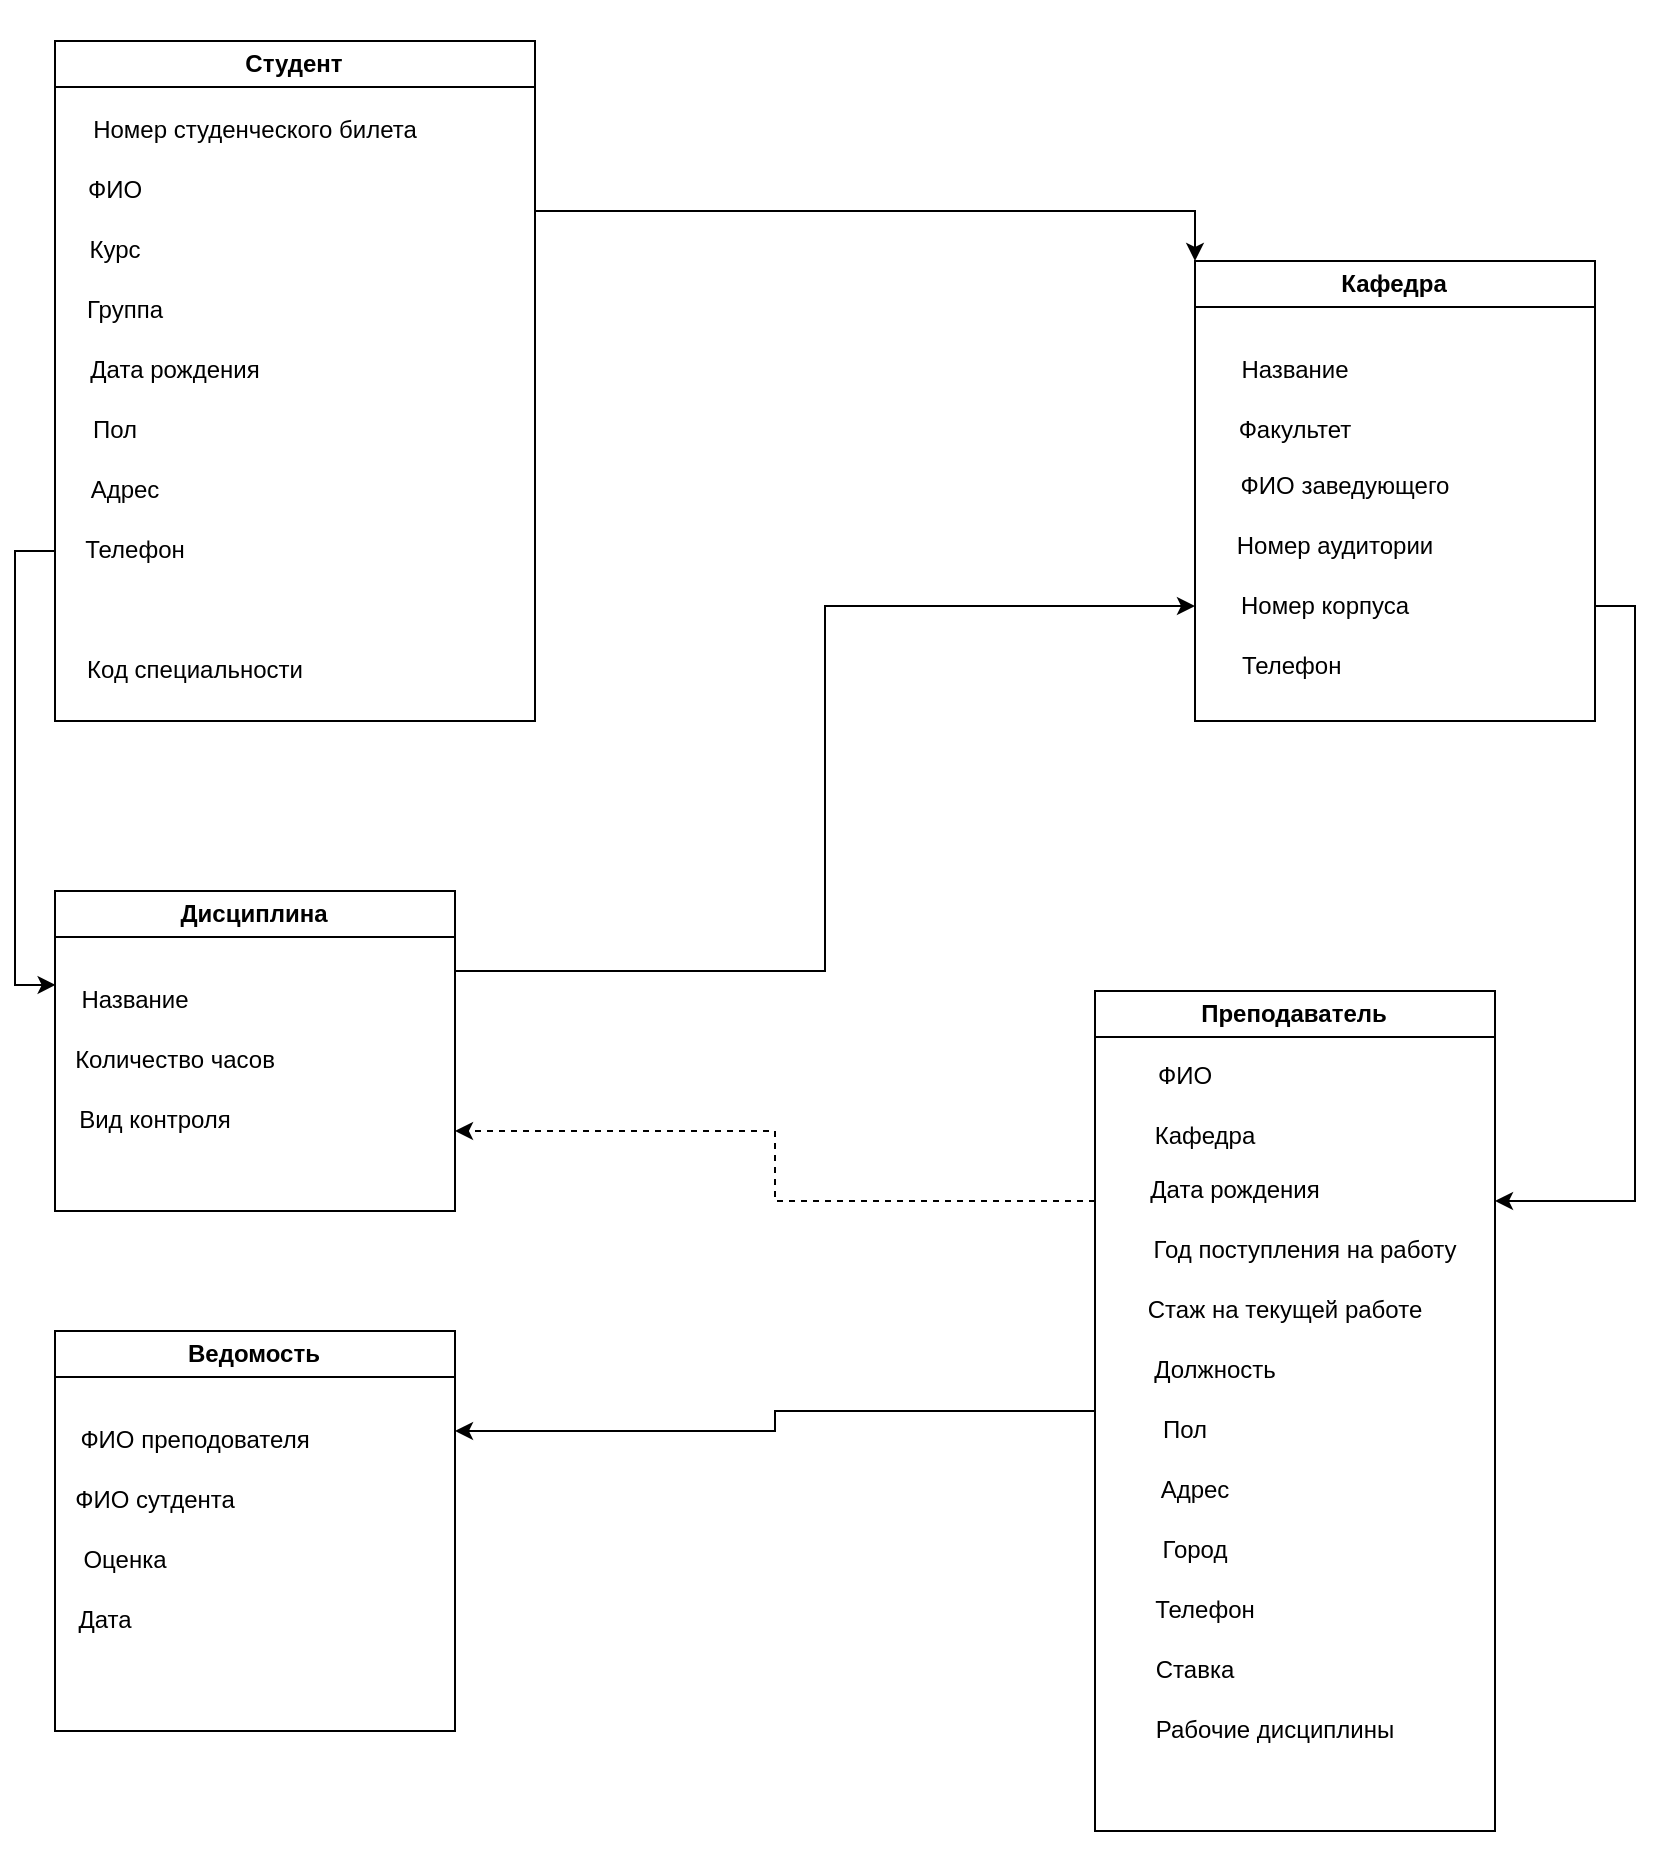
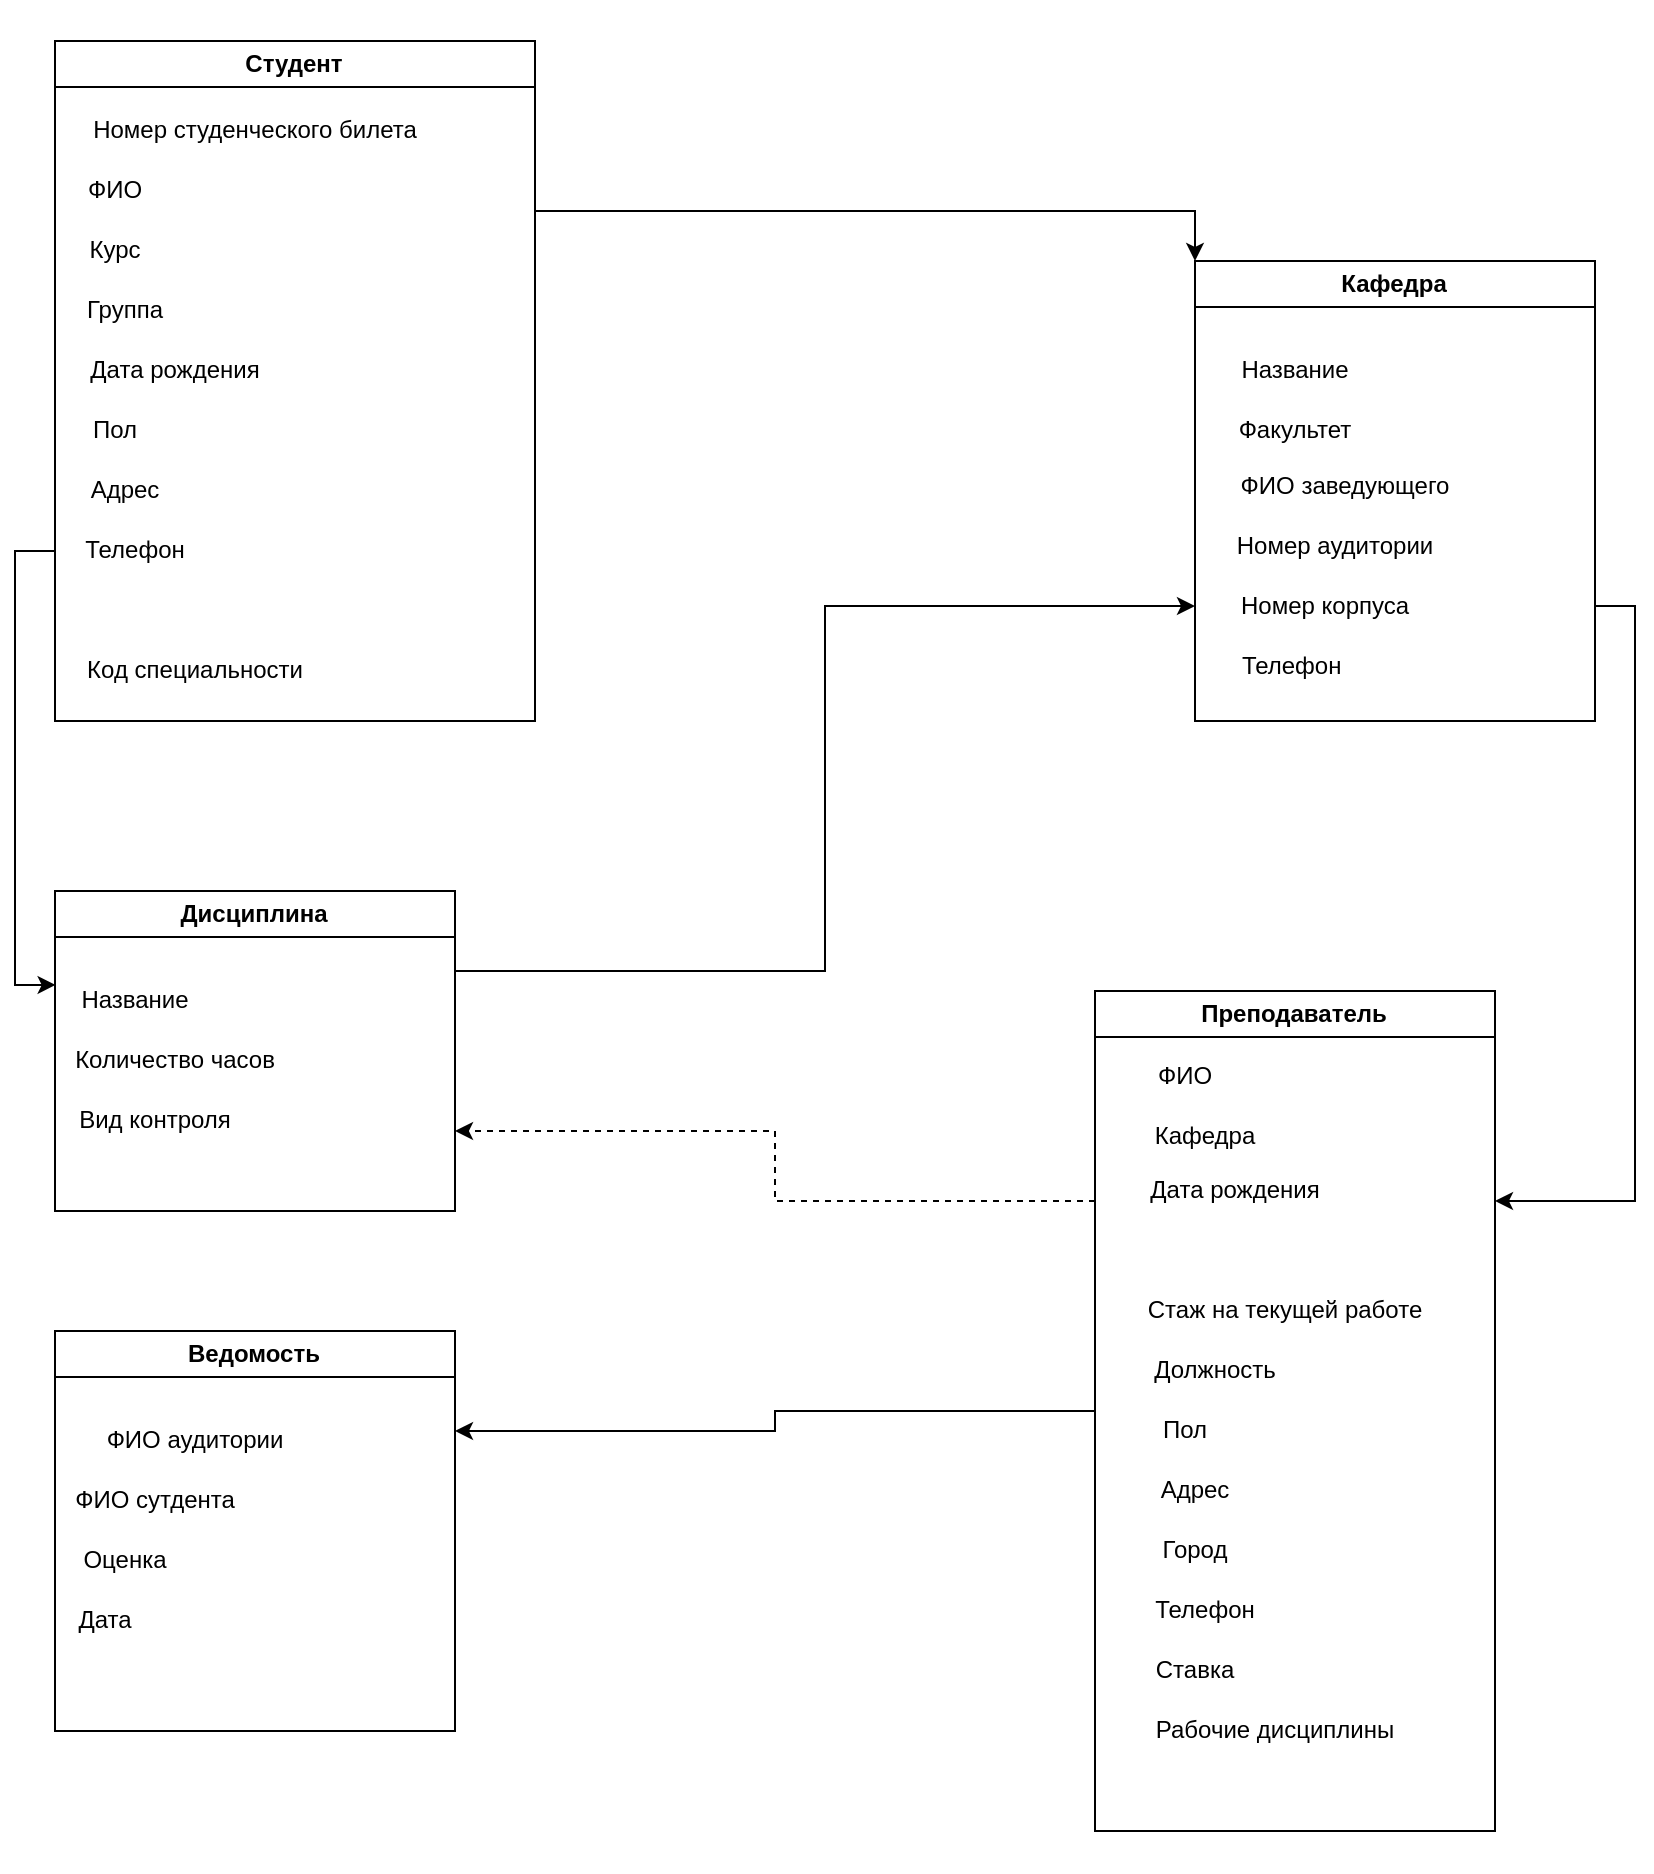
- <mxCell id="13" value="Год поступления на работу" style="text;html=1;align=center;verticalAlign=middle;resizable=0;points=[];autosize=1;strokeColor=none;fillColor=none;" vertex="1" parent="12"><mxGeometry x="20" y="115" width="170" height="30" as="geometry" /></mxCell>
- <mxCell id="42" value="ФИО преподователя" style="text;html=1;align=center;verticalAlign=middle;resizable=0;points=[];autosize=1;strokeColor=none;fillColor=none;" vertex="1" parent="41"><mxGeometry y="40" width="140" height="30" as="geometry" /></mxCell>
+ <mxCell id="42" value="ФИО аудитории" style="text;html=1;align=center;verticalAlign=middle;resizable=0;points=[];autosize=1;strokeColor=none;fillColor=none;" vertex="1" parent="41"><mxGeometry y="40" width="140" height="30" as="geometry" /></mxCell>
